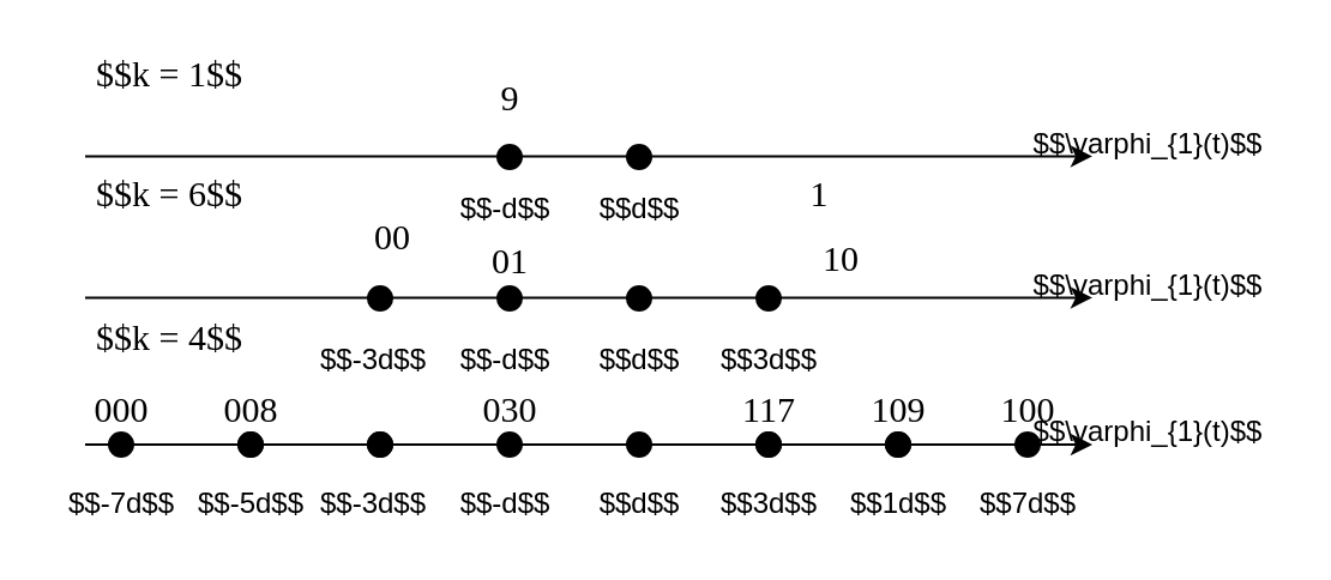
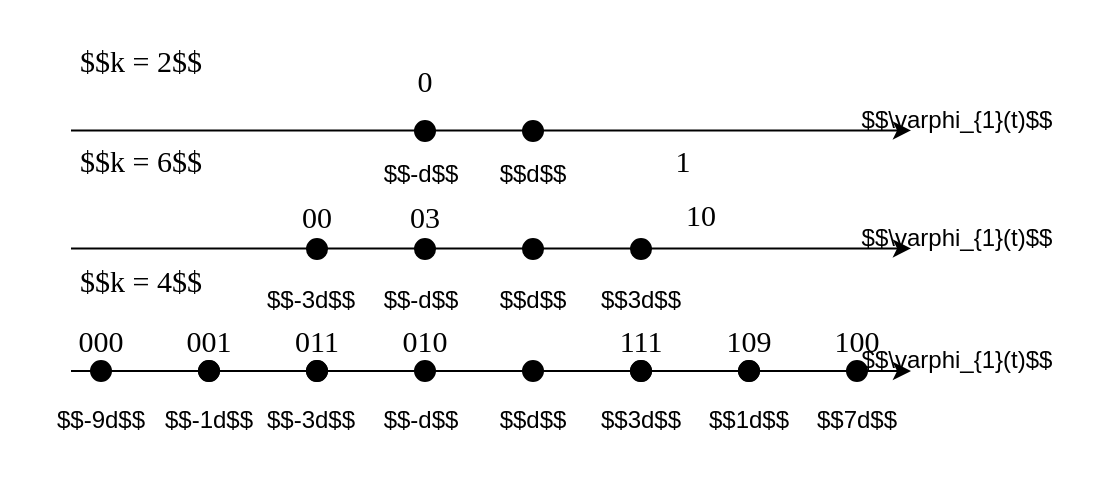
- <mxCell id="52" value="$$k = 1$$" style="text;html=1;align=center;verticalAlign=middle;resizable=0;points=[];autosize=1;fontSize=15;fontFamily=Times New Roman;" vertex="1" parent="1"><mxGeometry x="30" y="20" width="80" height="20" as="geometry" /></mxCell>
+ <mxCell id="52" value="$$k = 2$$" style="text;html=1;align=center;verticalAlign=middle;resizable=0;points=[];autosize=1;fontSize=15;fontFamily=Times New Roman;" vertex="1" parent="1"><mxGeometry x="30" y="20" width="80" height="20" as="geometry" /></mxCell>
- <mxCell id="40" value="9" style="text;html=1;align=center;verticalAlign=middle;resizable=0;points=[];autosize=1;fontFamily=Times New Roman;fontSize=15;" vertex="1" parent="1"><mxGeometry x="202" y="30" width="20" height="20" as="geometry" /></mxCell>
+ <mxCell id="40" value="0" style="text;html=1;align=center;verticalAlign=middle;resizable=0;points=[];autosize=1;fontFamily=Times New Roman;fontSize=15;" vertex="1" parent="1"><mxGeometry x="202" y="30" width="20" height="20" as="geometry" /></mxCell>
- <mxCell id="42" value="00" style="text;html=1;align=center;verticalAlign=middle;resizable=0;points=[];autosize=1;fontFamily=Times New Roman;fontSize=15;" vertex="1" parent="1"><mxGeometry x="148" y="88" width="30" height="20" as="geometry" /></mxCell>
+ <mxCell id="42" value="00" style="text;html=1;align=center;verticalAlign=middle;resizable=0;points=[];autosize=1;fontFamily=Times New Roman;fontSize=15;" vertex="1" parent="1"><mxGeometry x="143" y="98" width="30" height="20" as="geometry" /></mxCell>
- <mxCell id="43" value="01" style="text;html=1;align=center;verticalAlign=middle;resizable=0;points=[];autosize=1;fontFamily=Times New Roman;fontSize=15;" vertex="1" parent="1"><mxGeometry x="197" y="98" width="30" height="20" as="geometry" /></mxCell>
+ <mxCell id="43" value="03" style="text;html=1;align=center;verticalAlign=middle;resizable=0;points=[];autosize=1;fontFamily=Times New Roman;fontSize=15;" vertex="1" parent="1"><mxGeometry x="197" y="98" width="30" height="20" as="geometry" /></mxCell>
- <mxCell id="46" value="008" style="text;html=1;align=center;verticalAlign=middle;resizable=0;points=[];autosize=1;fontFamily=Times New Roman;fontSize=15;" vertex="1" parent="1"><mxGeometry x="84" y="160" width="40" height="20" as="geometry" /></mxCell>
+ <mxCell id="46" value="001" style="text;html=1;align=center;verticalAlign=middle;resizable=0;points=[];autosize=1;fontFamily=Times New Roman;fontSize=15;" vertex="1" parent="1"><mxGeometry x="84" y="160" width="40" height="20" as="geometry" /></mxCell>
+ <mxCell id="47" value="011" style="text;html=1;align=center;verticalAlign=middle;resizable=0;points=[];autosize=1;fontFamily=Times New Roman;fontSize=15;" vertex="1" parent="1"><mxGeometry x="138" y="160" width="40" height="20" as="geometry" /></mxCell>
- <mxCell id="48" value="030" style="text;html=1;align=center;verticalAlign=middle;resizable=0;points=[];autosize=1;fontFamily=Times New Roman;fontSize=15;" vertex="1" parent="1"><mxGeometry x="192" y="160" width="40" height="20" as="geometry" /></mxCell>
+ <mxCell id="48" value="010" style="text;html=1;align=center;verticalAlign=middle;resizable=0;points=[];autosize=1;fontFamily=Times New Roman;fontSize=15;" vertex="1" parent="1"><mxGeometry x="192" y="160" width="40" height="20" as="geometry" /></mxCell>
- <mxCell id="49" value="117" style="text;html=1;align=center;verticalAlign=middle;resizable=0;points=[];autosize=1;fontFamily=Times New Roman;fontSize=15;" vertex="1" parent="1"><mxGeometry x="300" y="160" width="40" height="20" as="geometry" /></mxCell>
+ <mxCell id="49" value="111" style="text;html=1;align=center;verticalAlign=middle;resizable=0;points=[];autosize=1;fontFamily=Times New Roman;fontSize=15;" vertex="1" parent="1"><mxGeometry x="300" y="160" width="40" height="20" as="geometry" /></mxCell>
- <mxCell id="38" value="$$-7d$$" style="text;html=1;align=center;verticalAlign=middle;resizable=1;points=[];autosize=1;" vertex="1" parent="1"><mxGeometry x="20" y="200" width="60" height="20" as="geometry" /></mxCell>
+ <mxCell id="38" value="$$-9d$$" style="text;html=1;align=center;verticalAlign=middle;resizable=1;points=[];autosize=1;" vertex="1" parent="1"><mxGeometry x="20" y="200" width="60" height="20" as="geometry" /></mxCell>
- <mxCell id="39" value="$$-5d$$" style="text;html=1;align=center;verticalAlign=middle;resizable=1;points=[];autosize=1;" vertex="1" parent="1"><mxGeometry x="74" y="200" width="60" height="20" as="geometry" /></mxCell>
+ <mxCell id="39" value="$$-1d$$" style="text;html=1;align=center;verticalAlign=middle;resizable=1;points=[];autosize=1;" vertex="1" parent="1"><mxGeometry x="74" y="200" width="60" height="20" as="geometry" /></mxCell>
